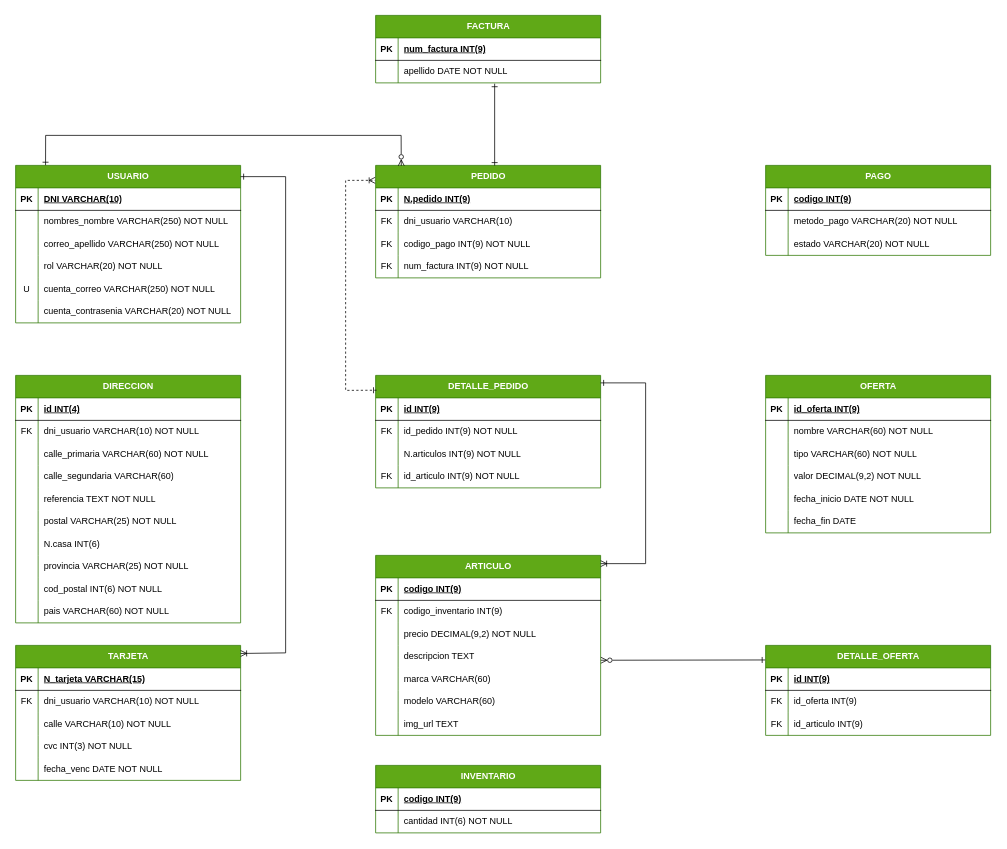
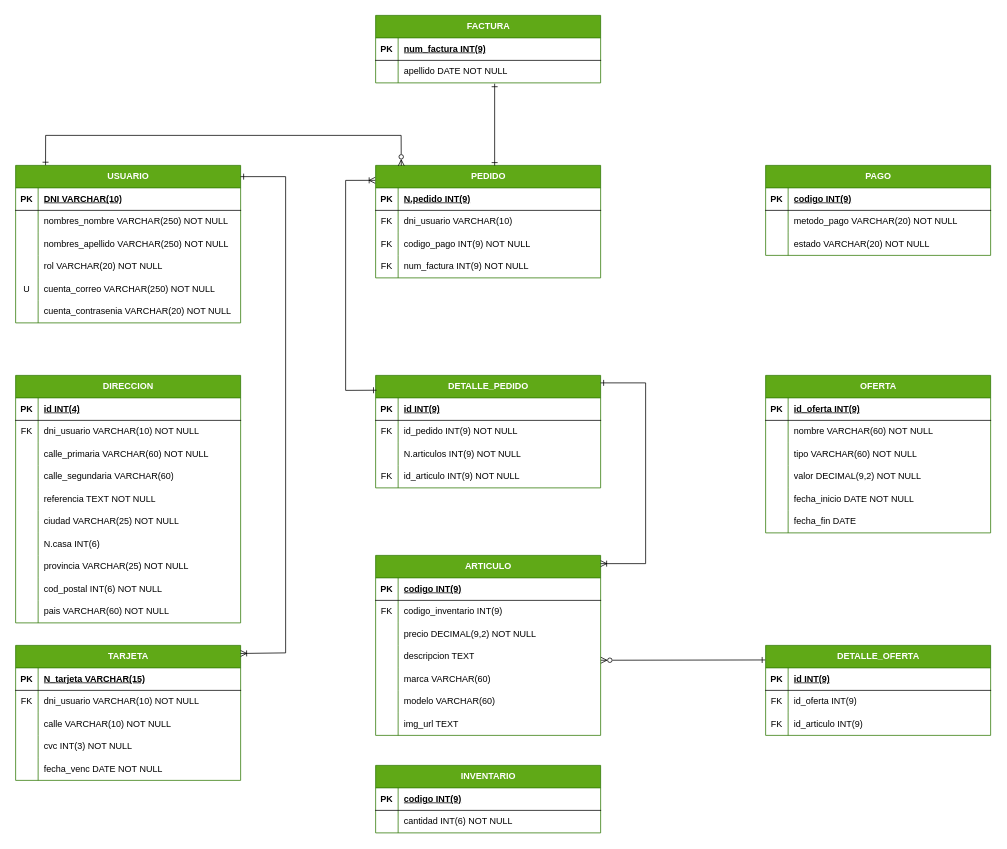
- <mxCell id="11" value="correo_apellido VARCHAR(250) NOT NULL" style="shape=partialRectangle;connectable=0;fillColor=none;top=0;left=0;bottom=0;right=0;align=left;spacingLeft=6;overflow=hidden;whiteSpace=wrap;html=1;" parent="9" vertex="1"><mxGeometry x="30" width="270" height="30" as="geometry"><mxRectangle width="270" height="30" as="alternateBounds" /></mxGeometry></mxCell>
+ <mxCell id="11" value="nombres_apellido VARCHAR(250) NOT NULL" style="shape=partialRectangle;connectable=0;fillColor=none;top=0;left=0;bottom=0;right=0;align=left;spacingLeft=6;overflow=hidden;whiteSpace=wrap;html=1;" parent="9" vertex="1"><mxGeometry x="30" width="270" height="30" as="geometry"><mxRectangle width="270" height="30" as="alternateBounds" /></mxGeometry></mxCell>
- <mxCell id="96" value="" style="endArrow=ERoneToMany;html=1;rounded=0;startArrow=ERone;startFill=0;endFill=0;entryX=-0.002;entryY=0.133;entryDx=0;entryDy=0;exitX=0.004;exitY=0.132;exitDx=0;exitDy=0;exitPerimeter=0;entryPerimeter=0;dashed=1;" parent="1" source="83" target="69" edge="1"><mxGeometry width="50" height="50" relative="1" as="geometry"><mxPoint x="440" y="540" as="sourcePoint" /><mxPoint x="440" y="400" as="targetPoint" /><Array as="points"><mxPoint x="460" y="520" /><mxPoint x="460" y="240" /></Array></mxGeometry></mxCell>
+ <mxCell id="96" value="" style="endArrow=ERoneToMany;html=1;rounded=0;startArrow=ERone;startFill=0;endFill=0;entryX=-0.002;entryY=0.133;entryDx=0;entryDy=0;exitX=0.004;exitY=0.132;exitDx=0;exitDy=0;exitPerimeter=0;entryPerimeter=0;" parent="1" source="83" target="69" edge="1"><mxGeometry width="50" height="50" relative="1" as="geometry"><mxPoint x="440" y="540" as="sourcePoint" /><mxPoint x="440" y="400" as="targetPoint" /><Array as="points"><mxPoint x="460" y="520" /><mxPoint x="460" y="240" /></Array></mxGeometry></mxCell>
- <mxCell id="39" value="postal VARCHAR(25) NOT NULL" style="shape=partialRectangle;connectable=0;fillColor=none;top=0;left=0;bottom=0;right=0;align=left;spacingLeft=6;overflow=hidden;whiteSpace=wrap;html=1;" parent="37" vertex="1"><mxGeometry x="30" width="270" height="30" as="geometry"><mxRectangle width="270" height="30" as="alternateBounds" /></mxGeometry></mxCell>
+ <mxCell id="39" value="ciudad VARCHAR(25) NOT NULL" style="shape=partialRectangle;connectable=0;fillColor=none;top=0;left=0;bottom=0;right=0;align=left;spacingLeft=6;overflow=hidden;whiteSpace=wrap;html=1;" parent="37" vertex="1"><mxGeometry x="30" width="270" height="30" as="geometry"><mxRectangle width="270" height="30" as="alternateBounds" /></mxGeometry></mxCell>
